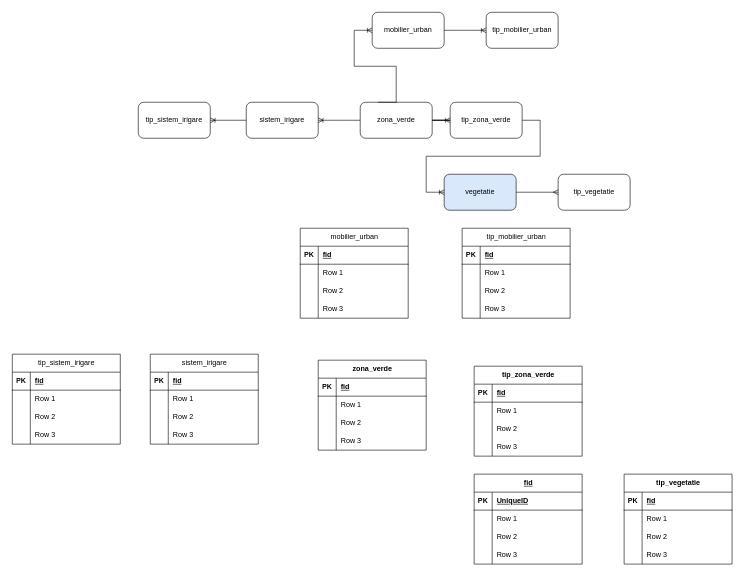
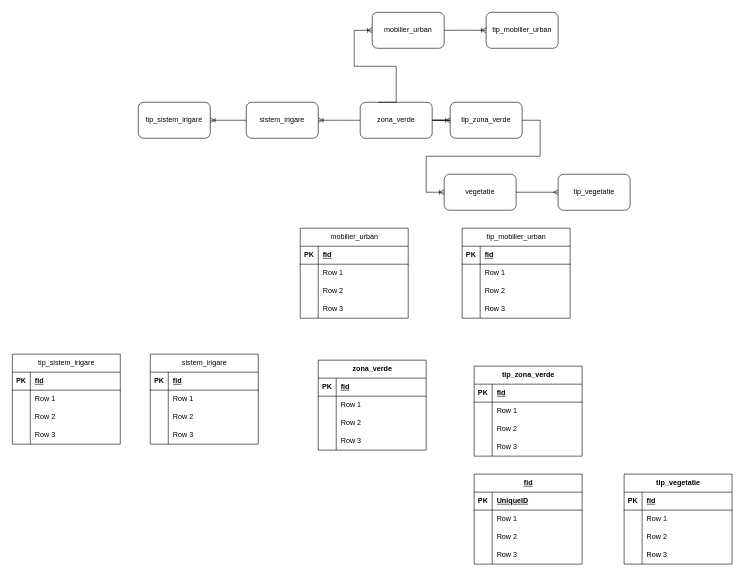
- <mxCell id="3" value="vegetatie" style="rounded=1;whiteSpace=wrap;html=1;fillColor=#dae8fc;" vertex="1" parent="1"><mxGeometry x="740" y="290" width="120" height="60" as="geometry" /></mxCell>
+ <mxCell id="3" value="vegetatie" style="rounded=1;whiteSpace=wrap;html=1;" vertex="1" parent="1"><mxGeometry x="740" y="290" width="120" height="60" as="geometry" /></mxCell>
